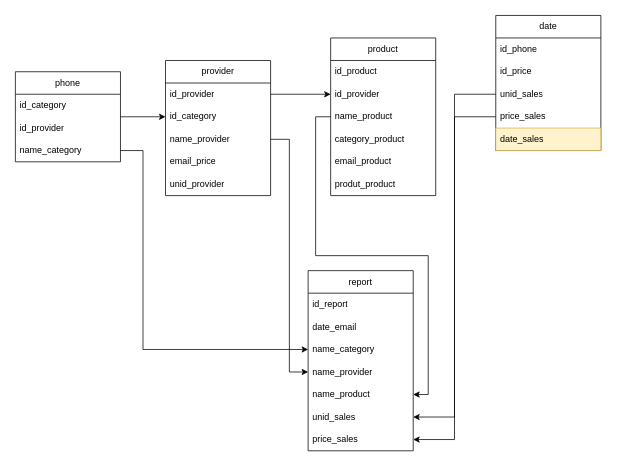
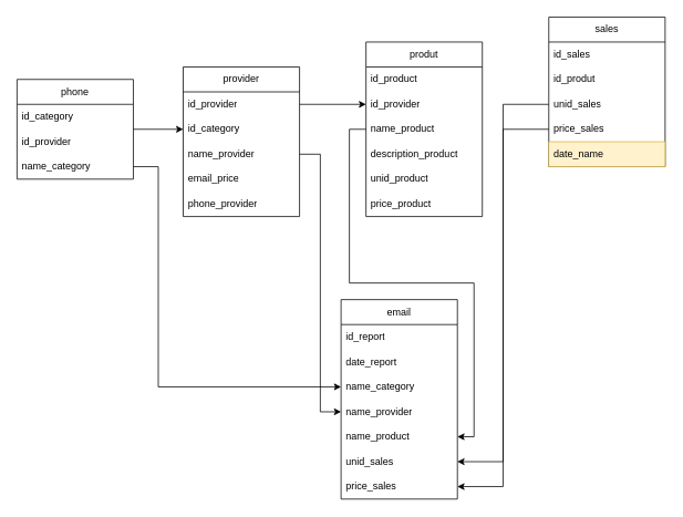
- <mxCell id="21" value="date" style="swimlane;fontStyle=0;childLayout=stackLayout;horizontal=1;startSize=30;horizontalStack=0;resizeParent=1;resizeParentMax=0;resizeLast=0;collapsible=1;marginBottom=0;whiteSpace=wrap;html=1;" vertex="1" parent="1"><mxGeometry x="660" y="20" width="140" height="180" as="geometry"><mxRectangle x="100" y="130" width="90" height="30" as="alternateBounds" /></mxGeometry></mxCell>
+ <mxCell id="21" value="sales" style="swimlane;fontStyle=0;childLayout=stackLayout;horizontal=1;startSize=30;horizontalStack=0;resizeParent=1;resizeParentMax=0;resizeLast=0;collapsible=1;marginBottom=0;whiteSpace=wrap;html=1;" vertex="1" parent="1"><mxGeometry x="660" y="20" width="140" height="180" as="geometry"><mxRectangle x="100" y="130" width="90" height="30" as="alternateBounds" /></mxGeometry></mxCell>
- <mxCell id="13" value="product" style="swimlane;fontStyle=0;childLayout=stackLayout;horizontal=1;startSize=30;horizontalStack=0;resizeParent=1;resizeParentMax=0;resizeLast=0;collapsible=1;marginBottom=0;whiteSpace=wrap;html=1;" vertex="1" parent="1"><mxGeometry x="440" y="50" width="140" height="210" as="geometry"><mxRectangle x="100" y="130" width="90" height="30" as="alternateBounds" /></mxGeometry></mxCell>
+ <mxCell id="13" value="produt" style="swimlane;fontStyle=0;childLayout=stackLayout;horizontal=1;startSize=30;horizontalStack=0;resizeParent=1;resizeParentMax=0;resizeLast=0;collapsible=1;marginBottom=0;whiteSpace=wrap;html=1;" vertex="1" parent="1"><mxGeometry x="440" y="50" width="140" height="210" as="geometry"><mxRectangle x="100" y="130" width="90" height="30" as="alternateBounds" /></mxGeometry></mxCell>
- <mxCell id="22" value="id_phone" style="text;strokeColor=none;fillColor=none;align=left;verticalAlign=middle;spacingLeft=4;spacingRight=4;overflow=hidden;points=[[0,0.5],[1,0.5]];portConstraint=eastwest;rotatable=0;whiteSpace=wrap;html=1;" vertex="1" parent="21"><mxGeometry y="30" width="140" height="30" as="geometry" /></mxCell>
+ <mxCell id="22" value="id_sales" style="text;strokeColor=none;fillColor=none;align=left;verticalAlign=middle;spacingLeft=4;spacingRight=4;overflow=hidden;points=[[0,0.5],[1,0.5]];portConstraint=eastwest;rotatable=0;whiteSpace=wrap;html=1;" vertex="1" parent="21"><mxGeometry y="30" width="140" height="30" as="geometry" /></mxCell>
- <mxCell id="23" value="id_price" style="text;strokeColor=none;fillColor=none;align=left;verticalAlign=middle;spacingLeft=4;spacingRight=4;overflow=hidden;points=[[0,0.5],[1,0.5]];portConstraint=eastwest;rotatable=0;whiteSpace=wrap;html=1;" vertex="1" parent="21"><mxGeometry y="60" width="140" height="30" as="geometry" /></mxCell>
+ <mxCell id="23" value="id_produt" style="text;strokeColor=none;fillColor=none;align=left;verticalAlign=middle;spacingLeft=4;spacingRight=4;overflow=hidden;points=[[0,0.5],[1,0.5]];portConstraint=eastwest;rotatable=0;whiteSpace=wrap;html=1;" vertex="1" parent="21"><mxGeometry y="60" width="140" height="30" as="geometry" /></mxCell>
- <mxCell id="17" value="category_product" style="text;strokeColor=none;fillColor=none;align=left;verticalAlign=middle;spacingLeft=4;spacingRight=4;overflow=hidden;points=[[0,0.5],[1,0.5]];portConstraint=eastwest;rotatable=0;whiteSpace=wrap;html=1;" vertex="1" parent="13"><mxGeometry y="120" width="140" height="30" as="geometry" /></mxCell>
+ <mxCell id="17" value="description_product" style="text;strokeColor=none;fillColor=none;align=left;verticalAlign=middle;spacingLeft=4;spacingRight=4;overflow=hidden;points=[[0,0.5],[1,0.5]];portConstraint=eastwest;rotatable=0;whiteSpace=wrap;html=1;" vertex="1" parent="13"><mxGeometry y="120" width="140" height="30" as="geometry" /></mxCell>
- <mxCell id="26" value="date_sales" style="text;strokeColor=#d6b656;fillColor=#fff2cc;align=left;verticalAlign=middle;spacingLeft=4;spacingRight=4;overflow=hidden;points=[[0,0.5],[1,0.5]];portConstraint=eastwest;rotatable=0;whiteSpace=wrap;html=1;" vertex="1" parent="21"><mxGeometry y="150" width="140" height="30" as="geometry" /></mxCell>
+ <mxCell id="26" value="date_name" style="text;strokeColor=#d6b656;fillColor=#fff2cc;align=left;verticalAlign=middle;spacingLeft=4;spacingRight=4;overflow=hidden;points=[[0,0.5],[1,0.5]];portConstraint=eastwest;rotatable=0;whiteSpace=wrap;html=1;" vertex="1" parent="21"><mxGeometry y="150" width="140" height="30" as="geometry" /></mxCell>
- <mxCell id="18" value="email_product" style="text;strokeColor=none;fillColor=none;align=left;verticalAlign=middle;spacingLeft=4;spacingRight=4;overflow=hidden;points=[[0,0.5],[1,0.5]];portConstraint=eastwest;rotatable=0;whiteSpace=wrap;html=1;" vertex="1" parent="13"><mxGeometry y="150" width="140" height="30" as="geometry" /></mxCell>
+ <mxCell id="18" value="unid_product" style="text;strokeColor=none;fillColor=none;align=left;verticalAlign=middle;spacingLeft=4;spacingRight=4;overflow=hidden;points=[[0,0.5],[1,0.5]];portConstraint=eastwest;rotatable=0;whiteSpace=wrap;html=1;" vertex="1" parent="13"><mxGeometry y="150" width="140" height="30" as="geometry" /></mxCell>
- <mxCell id="7" value="unid_provider" style="text;strokeColor=none;fillColor=none;align=left;verticalAlign=middle;spacingLeft=4;spacingRight=4;overflow=hidden;points=[[0,0.5],[1,0.5]];portConstraint=eastwest;rotatable=0;whiteSpace=wrap;html=1;" vertex="1" parent="2"><mxGeometry y="150" width="140" height="30" as="geometry" /></mxCell>
+ <mxCell id="7" value="phone_provider" style="text;strokeColor=none;fillColor=none;align=left;verticalAlign=middle;spacingLeft=4;spacingRight=4;overflow=hidden;points=[[0,0.5],[1,0.5]];portConstraint=eastwest;rotatable=0;whiteSpace=wrap;html=1;" vertex="1" parent="2"><mxGeometry y="150" width="140" height="30" as="geometry" /></mxCell>
- <mxCell id="19" value="produt_product" style="text;strokeColor=none;fillColor=none;align=left;verticalAlign=middle;spacingLeft=4;spacingRight=4;overflow=hidden;points=[[0,0.5],[1,0.5]];portConstraint=eastwest;rotatable=0;whiteSpace=wrap;html=1;" vertex="1" parent="13"><mxGeometry y="180" width="140" height="30" as="geometry" /></mxCell>
+ <mxCell id="19" value="price_product" style="text;strokeColor=none;fillColor=none;align=left;verticalAlign=middle;spacingLeft=4;spacingRight=4;overflow=hidden;points=[[0,0.5],[1,0.5]];portConstraint=eastwest;rotatable=0;whiteSpace=wrap;html=1;" vertex="1" parent="13"><mxGeometry y="180" width="140" height="30" as="geometry" /></mxCell>
- <mxCell id="27" value="report" style="swimlane;fontStyle=0;childLayout=stackLayout;horizontal=1;startSize=30;horizontalStack=0;resizeParent=1;resizeParentMax=0;resizeLast=0;collapsible=1;marginBottom=0;whiteSpace=wrap;html=1;" vertex="1" parent="1"><mxGeometry x="410" y="360" width="140" height="240" as="geometry"><mxRectangle x="100" y="130" width="90" height="30" as="alternateBounds" /></mxGeometry></mxCell>
+ <mxCell id="27" value="email" style="swimlane;fontStyle=0;childLayout=stackLayout;horizontal=1;startSize=30;horizontalStack=0;resizeParent=1;resizeParentMax=0;resizeLast=0;collapsible=1;marginBottom=0;whiteSpace=wrap;html=1;" vertex="1" parent="1"><mxGeometry x="410" y="360" width="140" height="240" as="geometry"><mxRectangle x="100" y="130" width="90" height="30" as="alternateBounds" /></mxGeometry></mxCell>
- <mxCell id="29" value="date_email" style="text;strokeColor=none;fillColor=none;align=left;verticalAlign=middle;spacingLeft=4;spacingRight=4;overflow=hidden;points=[[0,0.5],[1,0.5]];portConstraint=eastwest;rotatable=0;whiteSpace=wrap;html=1;" vertex="1" parent="27"><mxGeometry y="60" width="140" height="30" as="geometry" /></mxCell>
+ <mxCell id="29" value="date_report" style="text;strokeColor=none;fillColor=none;align=left;verticalAlign=middle;spacingLeft=4;spacingRight=4;overflow=hidden;points=[[0,0.5],[1,0.5]];portConstraint=eastwest;rotatable=0;whiteSpace=wrap;html=1;" vertex="1" parent="27"><mxGeometry y="60" width="140" height="30" as="geometry" /></mxCell>
